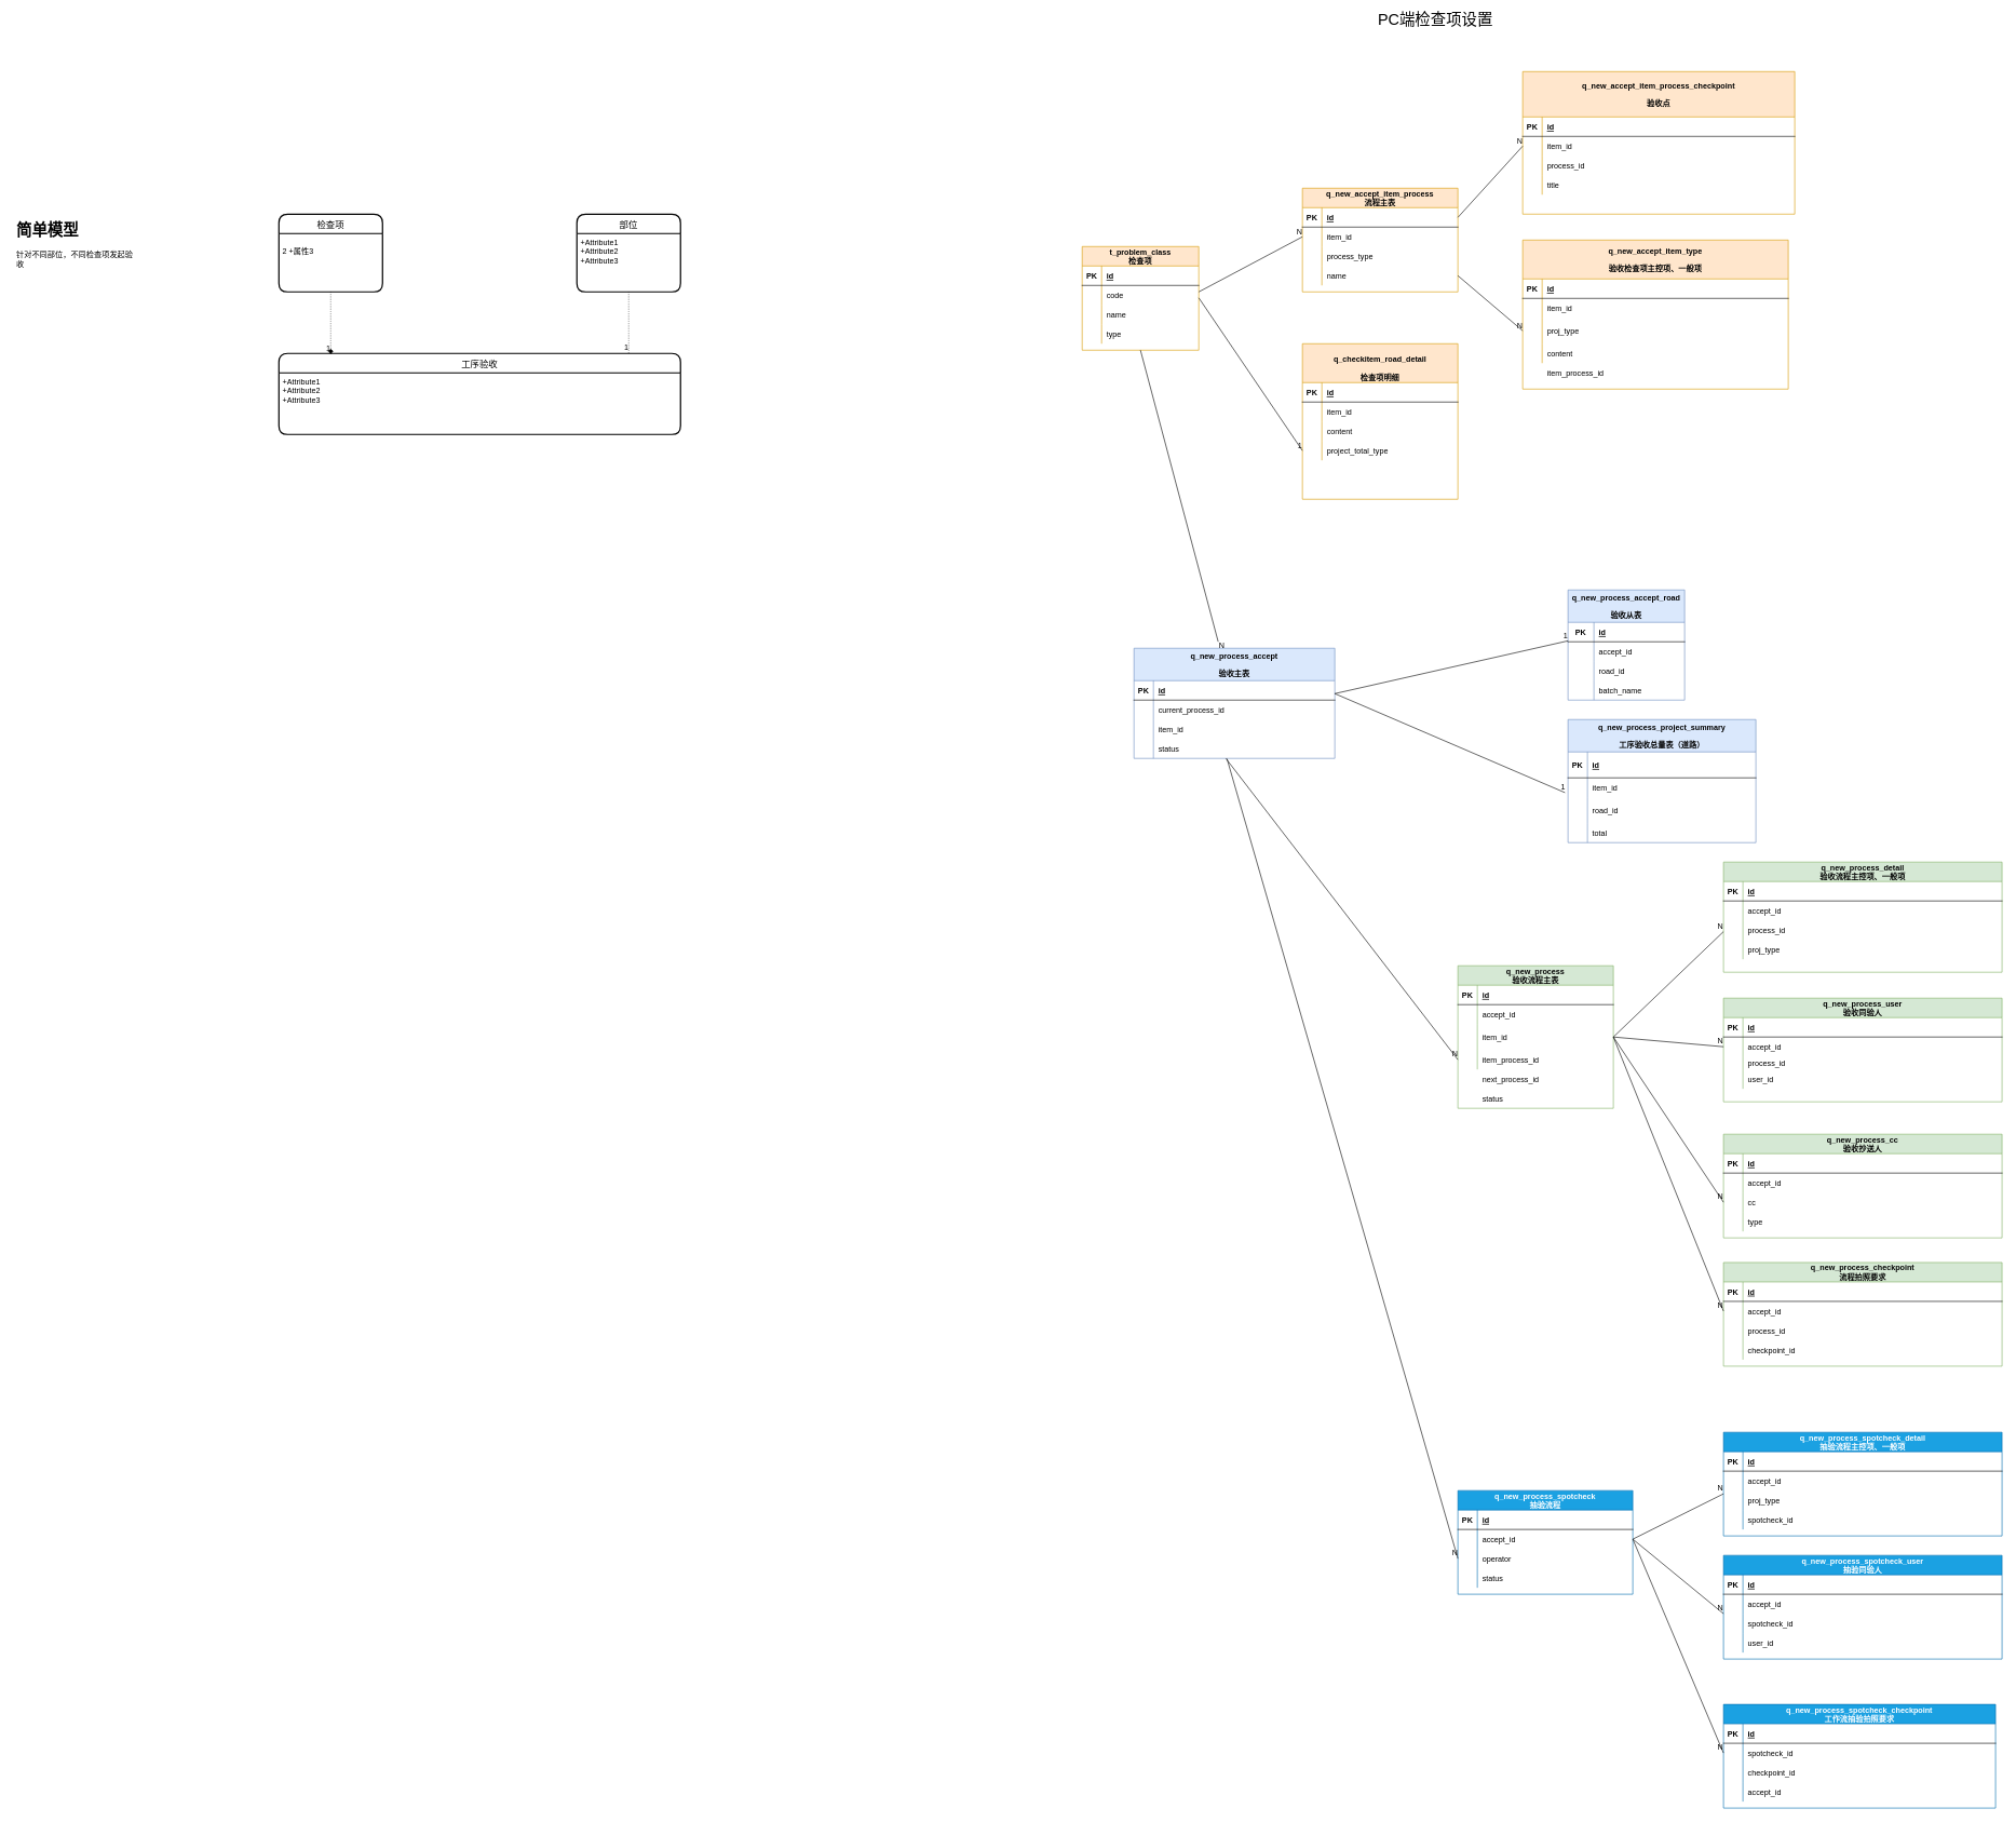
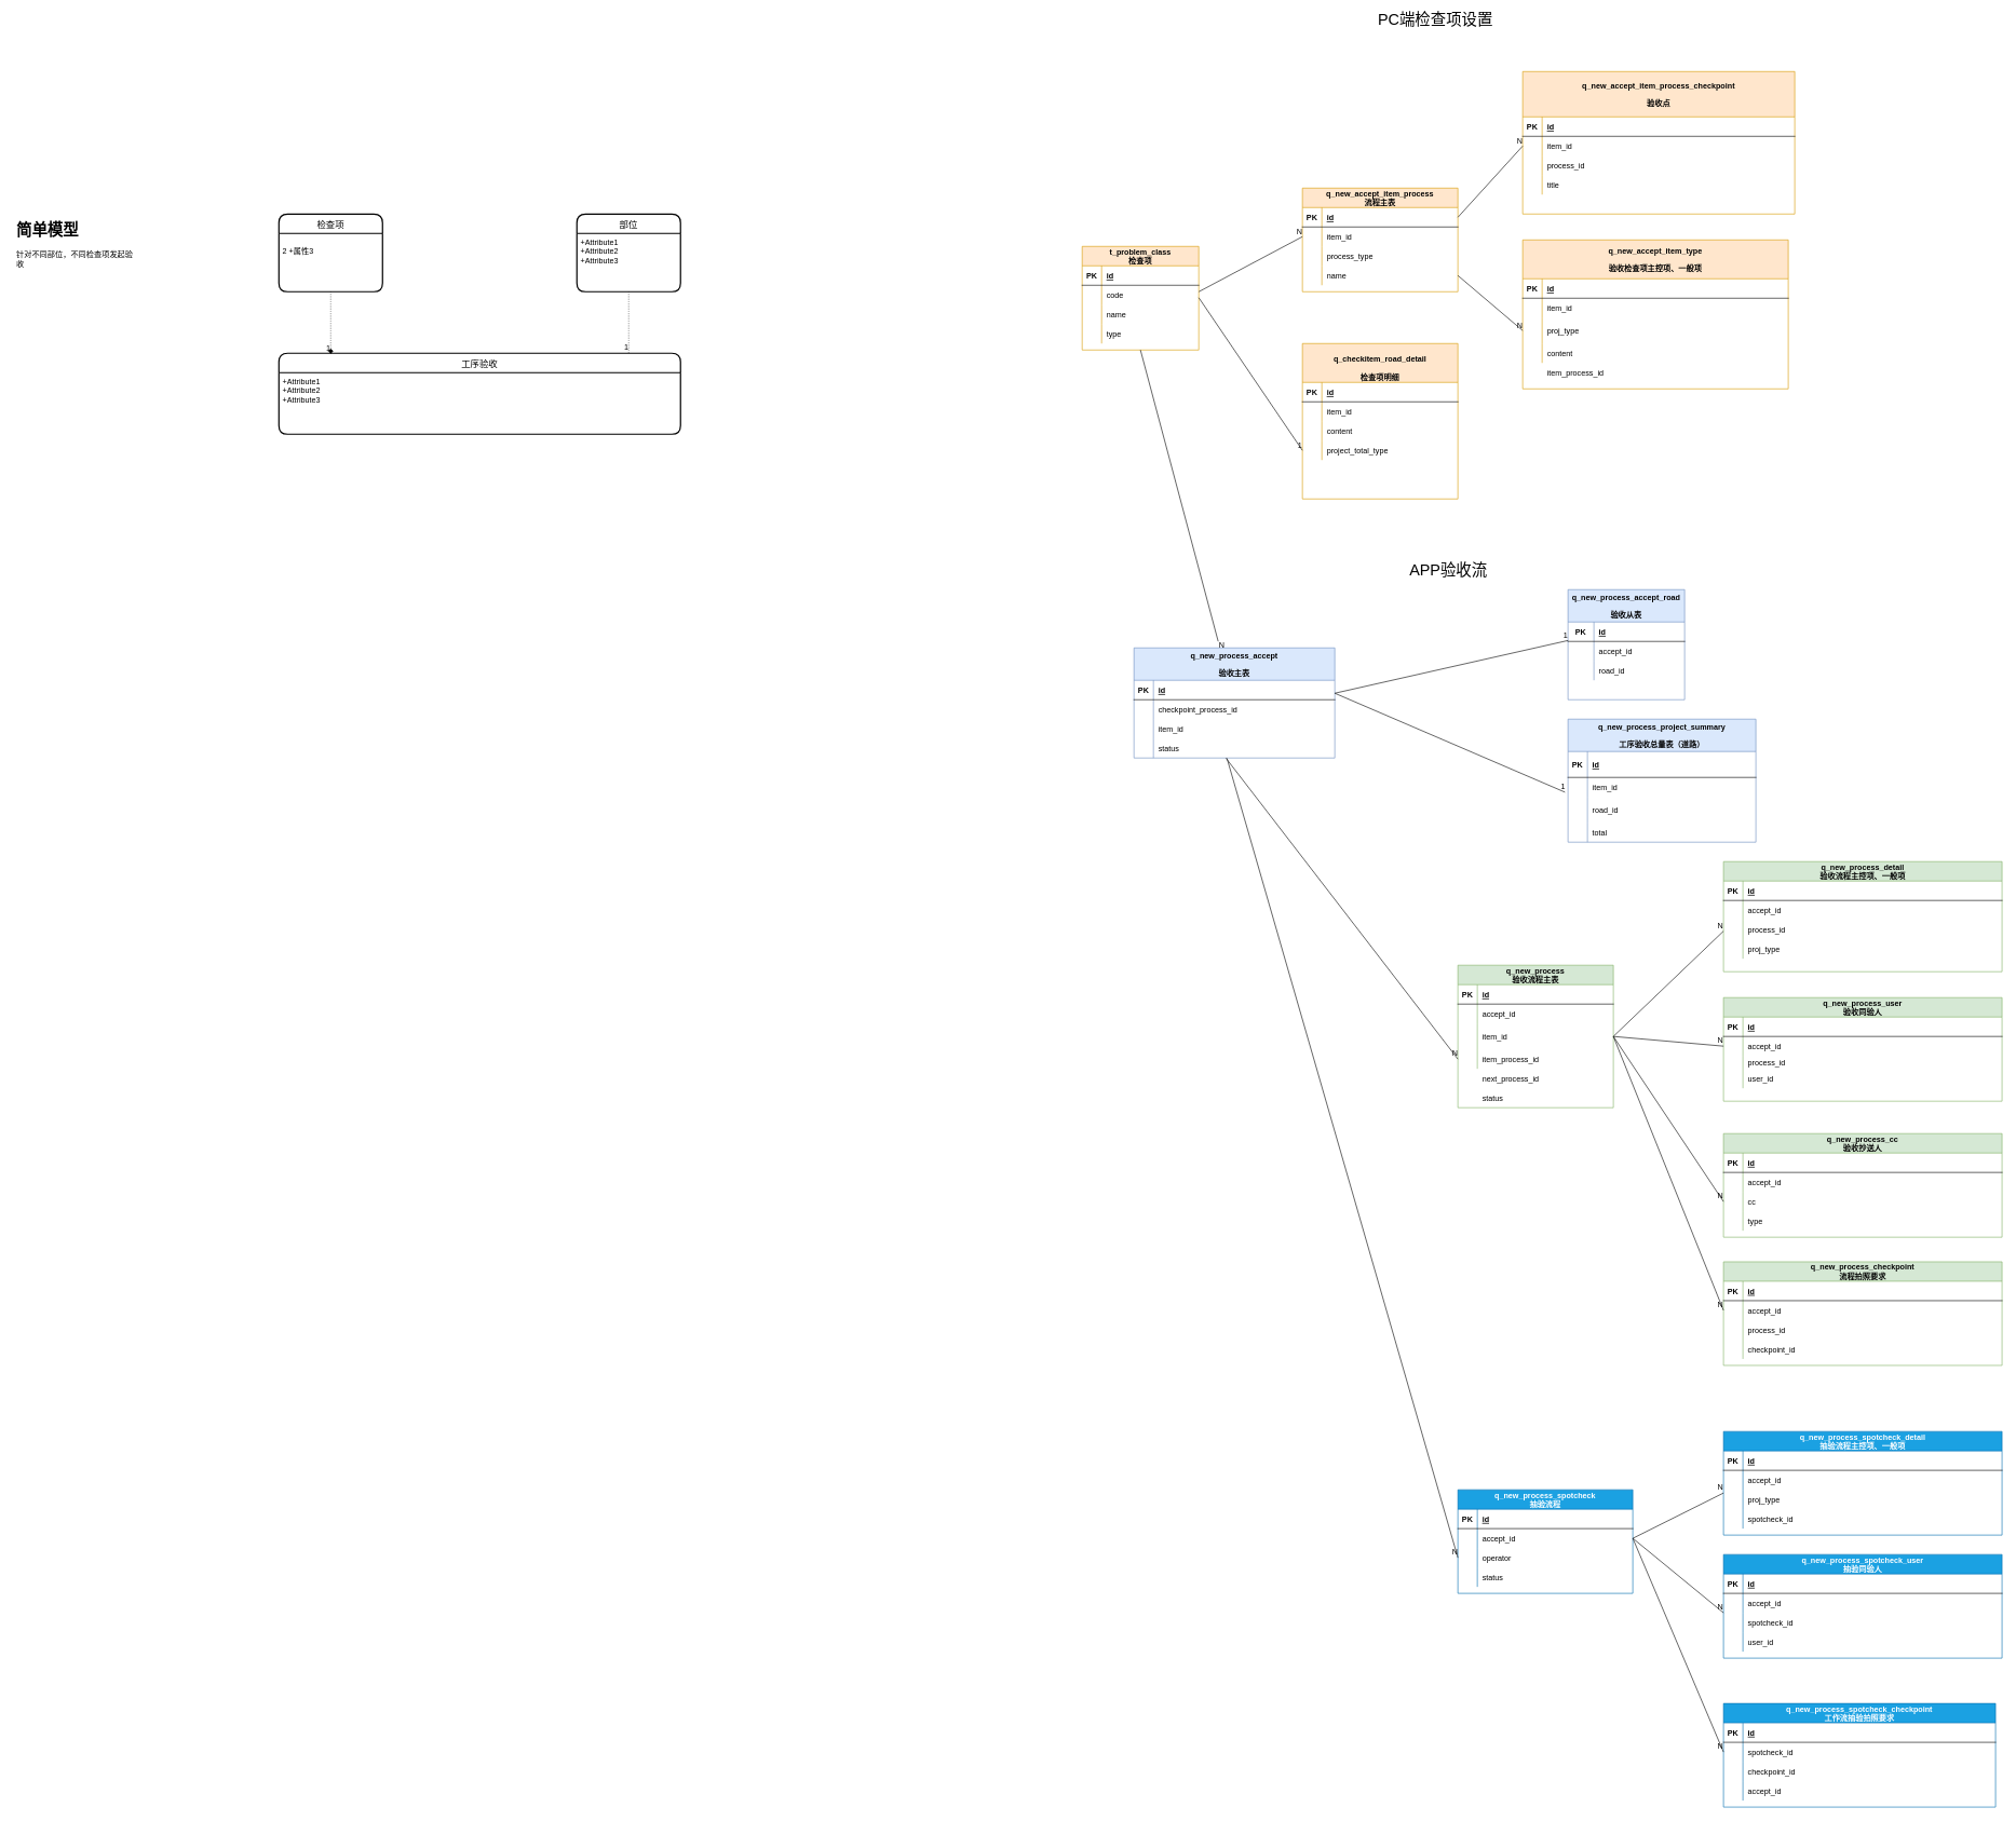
+ <mxCell id="259" value="&lt;font style=&quot;font-size: 24px&quot;&gt;APP验收流&lt;/font&gt;" style="text;html=1;align=center;verticalAlign=middle;resizable=0;points=[];autosize=1;strokeColor=none;fillColor=none;" parent="1" vertex="1"><mxGeometry x="2165" y="870" width="140" height="20" as="geometry" /></mxCell>
- <mxCell id="94" value="batch_name" style="shape=partialRectangle;connectable=0;fillColor=none;top=0;left=0;bottom=0;right=0;align=left;spacingLeft=6;overflow=hidden;fontSize=12;" parent="92" vertex="1"><mxGeometry x="40" width="140" height="30" as="geometry"><mxRectangle width="140" height="30" as="alternateBounds" /></mxGeometry></mxCell>
- <mxCell id="75" value="current_process_id" style="shape=partialRectangle;connectable=0;fillColor=none;top=0;left=0;bottom=0;right=0;align=left;spacingLeft=6;overflow=hidden;fontSize=12;" parent="73" vertex="1"><mxGeometry x="30" width="280" height="30" as="geometry"><mxRectangle width="280" height="30" as="alternateBounds" /></mxGeometry></mxCell>
+ <mxCell id="75" value="checkpoint_process_id" style="shape=partialRectangle;connectable=0;fillColor=none;top=0;left=0;bottom=0;right=0;align=left;spacingLeft=6;overflow=hidden;fontSize=12;" parent="73" vertex="1"><mxGeometry x="30" width="280" height="30" as="geometry"><mxRectangle width="280" height="30" as="alternateBounds" /></mxGeometry></mxCell>
